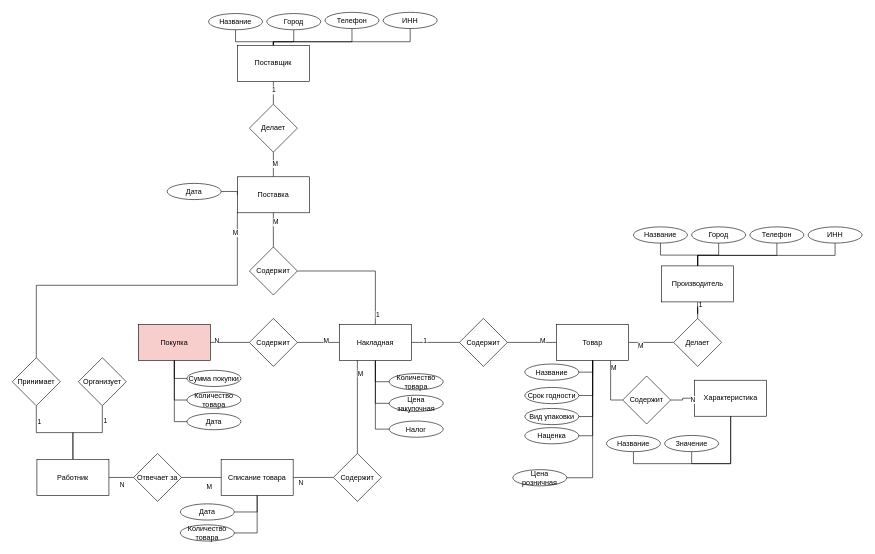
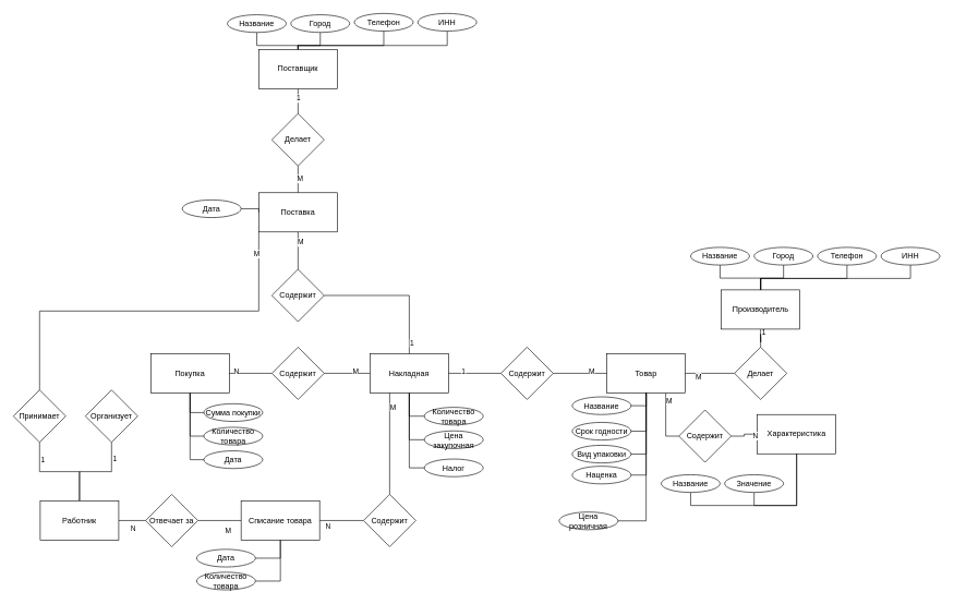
- <mxCell id="29" value="Покупка" style="whiteSpace=wrap;html=1;rounded=0;fillColor=#f8cecc;" parent="1" vertex="1"><mxGeometry x="230" y="540" width="120" height="60" as="geometry" /></mxCell>
+ <mxCell id="29" value="Покупка" style="whiteSpace=wrap;html=1;rounded=0;" parent="1" vertex="1"><mxGeometry x="230" y="540" width="120" height="60" as="geometry" /></mxCell>
